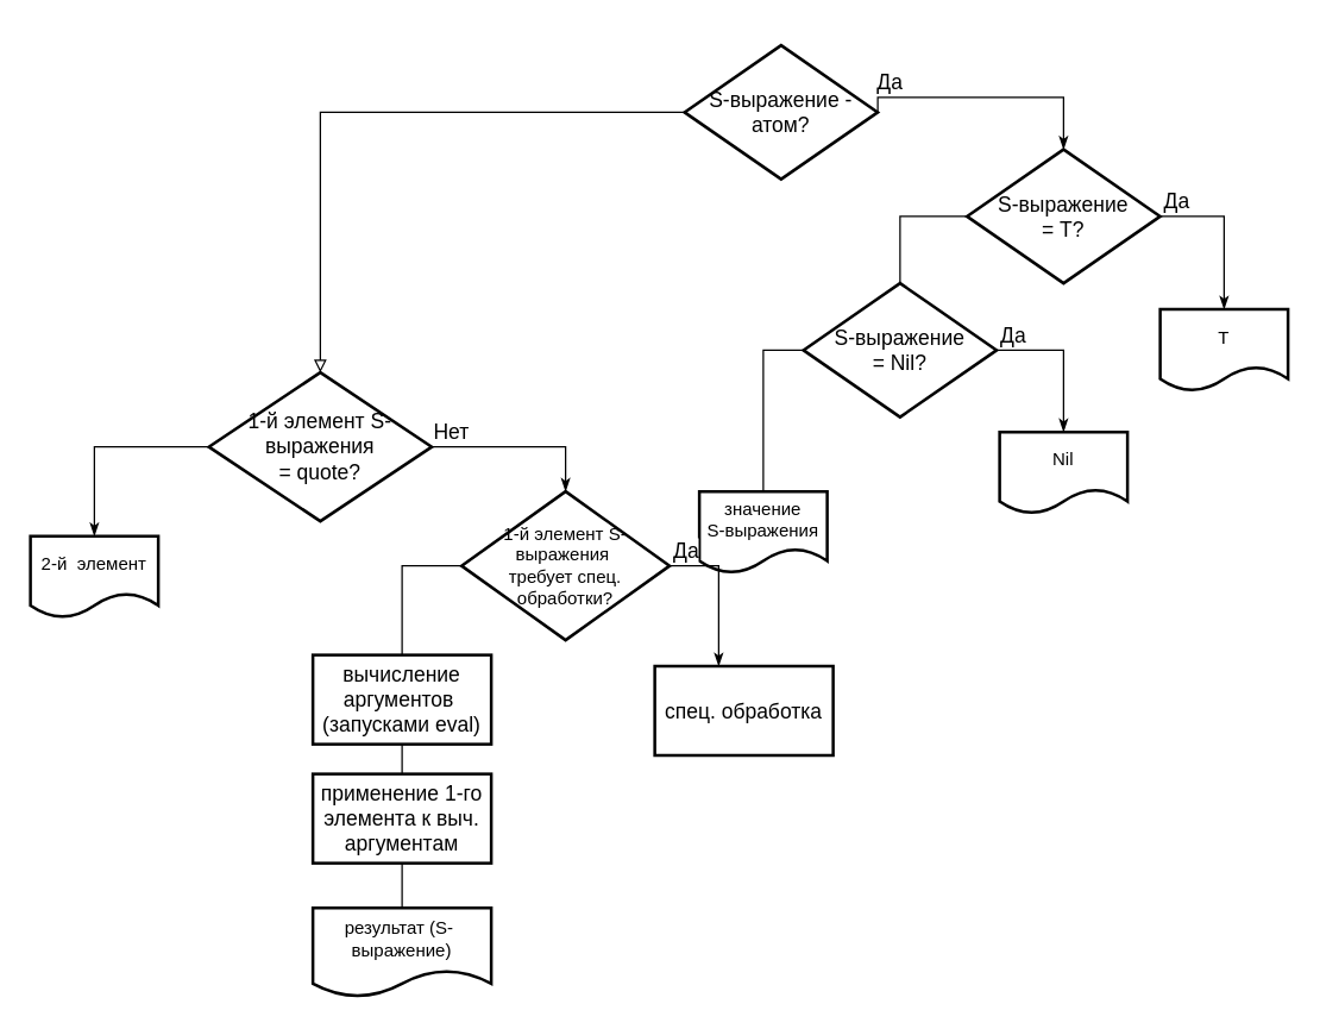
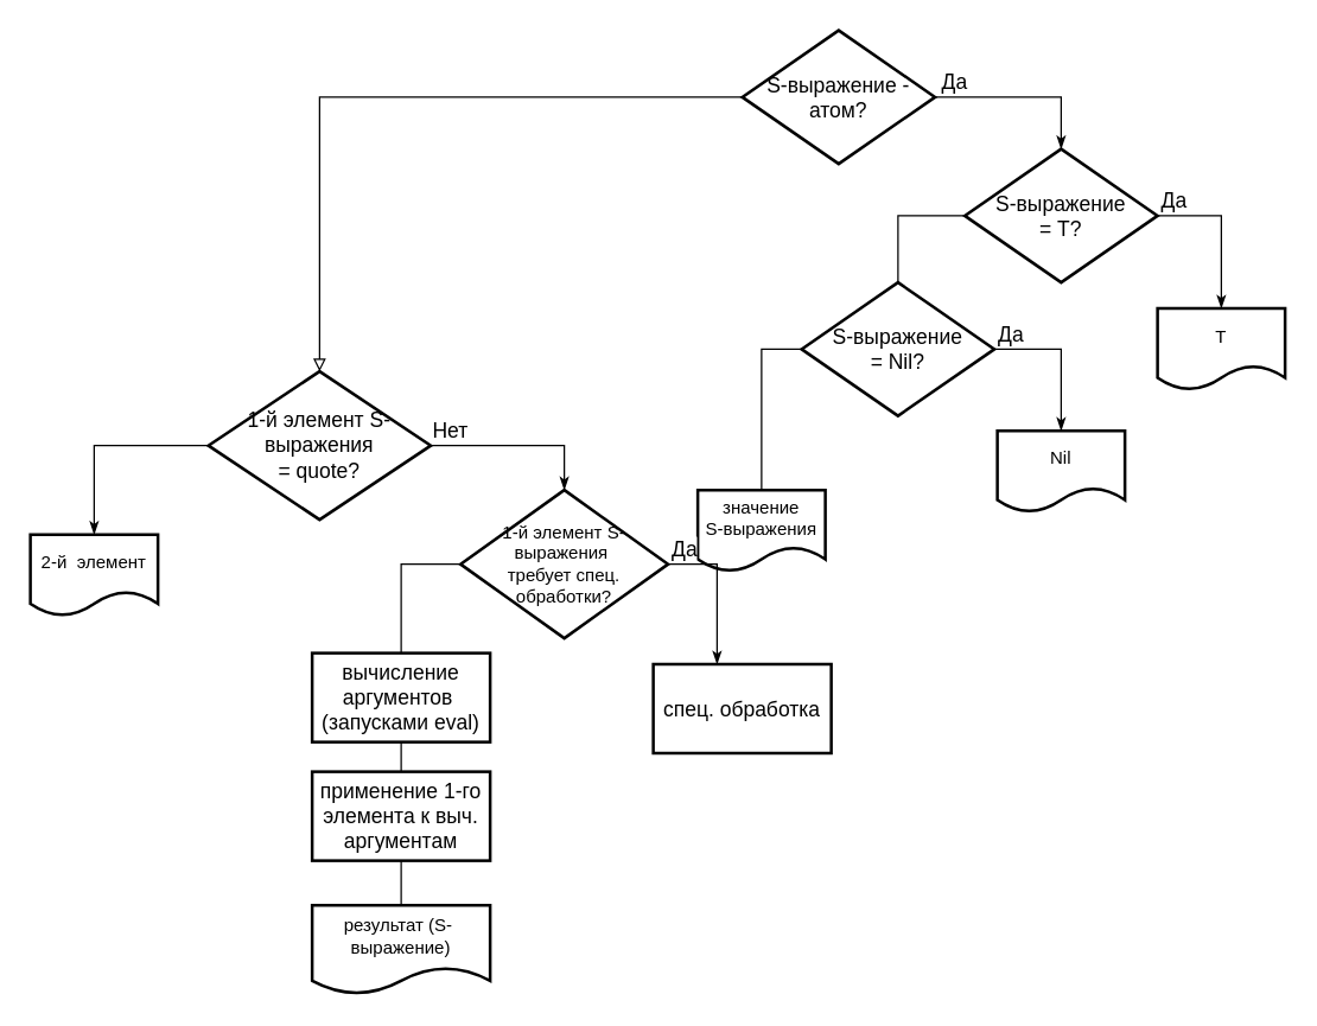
- <mxCell id="4" value="S-выражение - &lt;br&gt;атом?" style="rhombus;whiteSpace=wrap;html=1;strokeWidth=2;fontSize=14;" vertex="1" parent="1"><mxGeometry x="460" y="30" width="130" height="90" as="geometry" /></mxCell>
+ <mxCell id="4" value="S-выражение - &lt;br&gt;атом?" style="rhombus;whiteSpace=wrap;html=1;strokeWidth=2;fontSize=14;" vertex="1" parent="1"><mxGeometry x="500" y="20" width="130" height="90" as="geometry" /></mxCell>
